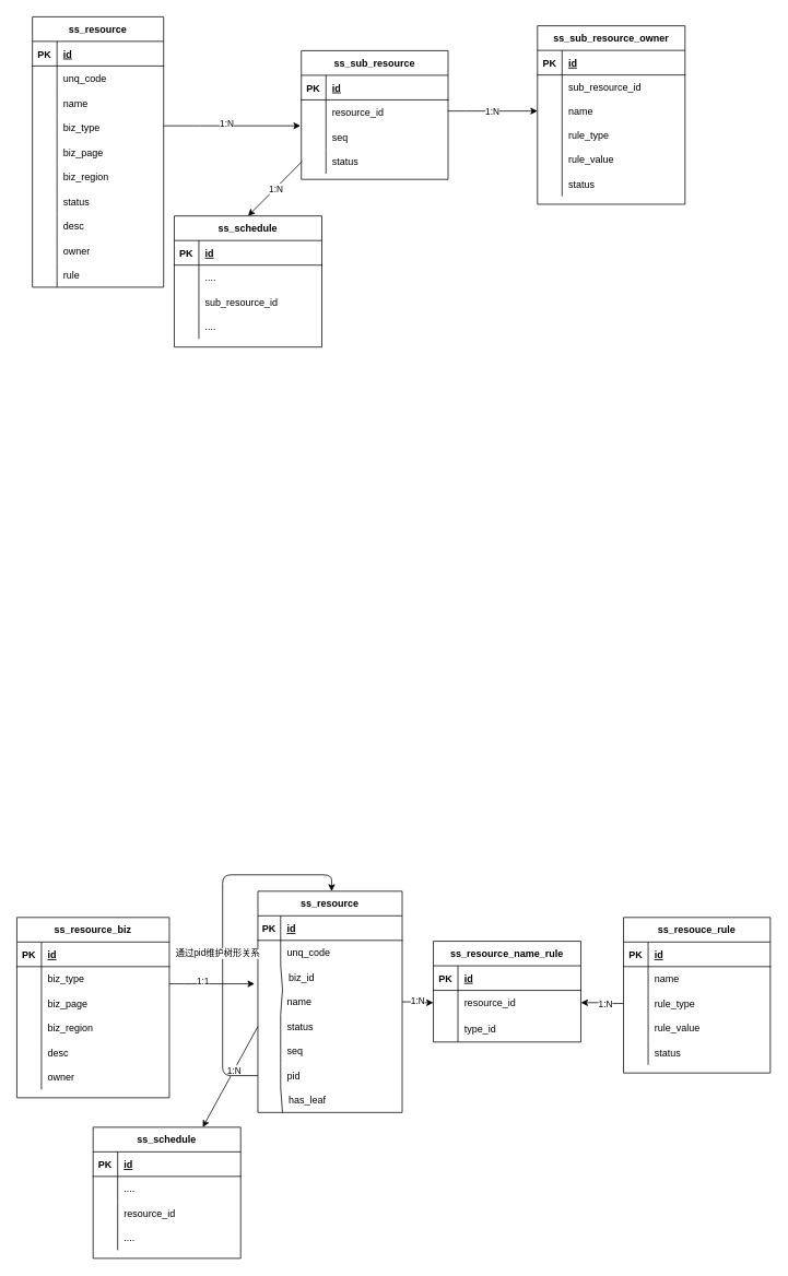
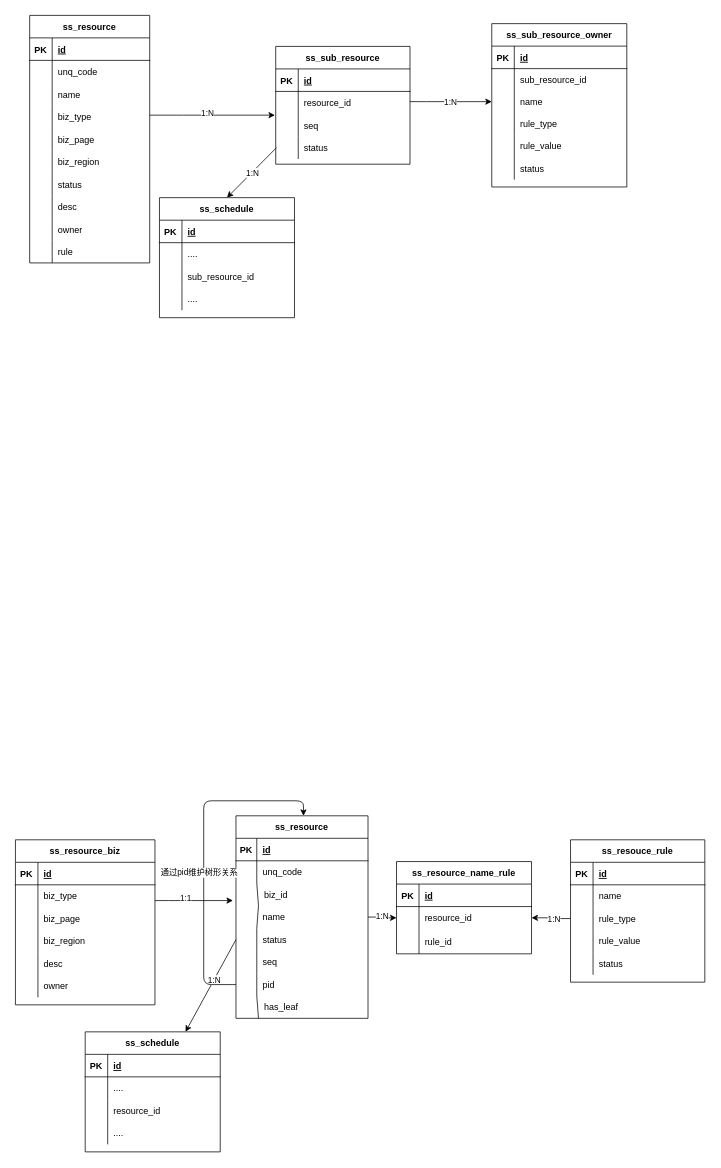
- <mxCell id="147" value="type_id" style="shape=partialRectangle;connectable=0;fillColor=none;top=0;left=0;bottom=0;right=0;align=left;spacingLeft=6;overflow=hidden;" parent="145" vertex="1"><mxGeometry x="30" width="150" height="33" as="geometry" /></mxCell>
+ <mxCell id="147" value="rule_id" style="shape=partialRectangle;connectable=0;fillColor=none;top=0;left=0;bottom=0;right=0;align=left;spacingLeft=6;overflow=hidden;" parent="145" vertex="1"><mxGeometry x="30" width="150" height="33" as="geometry" /></mxCell>
